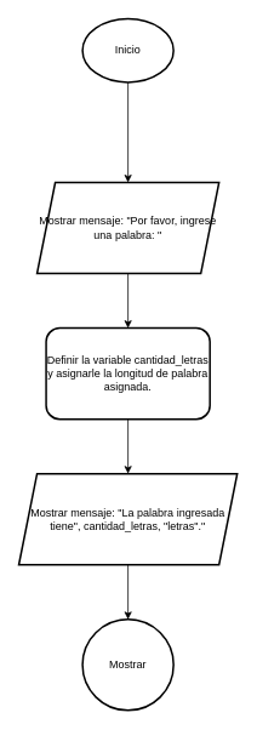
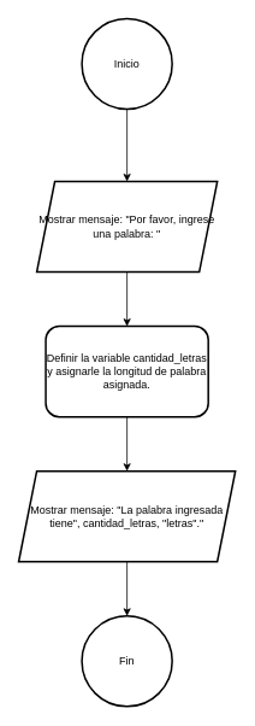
- <mxCell id="3" value="Inicio" style="strokeWidth=2;html=1;shape=mxgraph.flowchart.start_2;whiteSpace=wrap;" vertex="1" parent="1"><mxGeometry x="90" y="20" width="100" height="70" as="geometry" /></mxCell>
+ <mxCell id="3" value="Inicio" style="strokeWidth=2;html=1;shape=mxgraph.flowchart.start_2;whiteSpace=wrap;" vertex="1" parent="1"><mxGeometry x="90" y="20" width="100" height="100" as="geometry" /></mxCell>
- <mxCell id="10" value="Mostrar" style="strokeWidth=2;html=1;shape=mxgraph.flowchart.start_2;whiteSpace=wrap;" vertex="1" parent="1"><mxGeometry x="90" y="680" width="100" height="100" as="geometry" /></mxCell>
+ <mxCell id="10" value="Fin" style="strokeWidth=2;html=1;shape=mxgraph.flowchart.start_2;whiteSpace=wrap;" vertex="1" parent="1"><mxGeometry x="90" y="680" width="100" height="100" as="geometry" /></mxCell>
